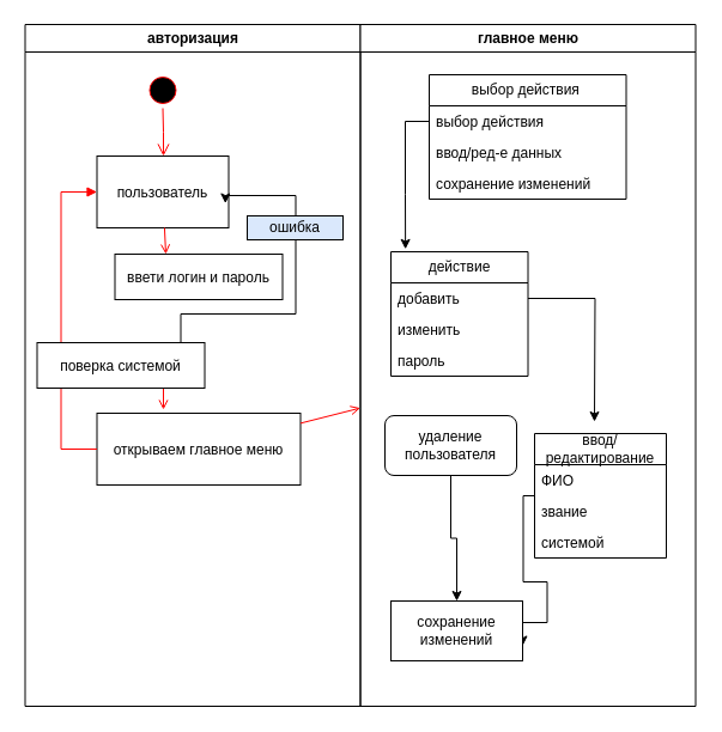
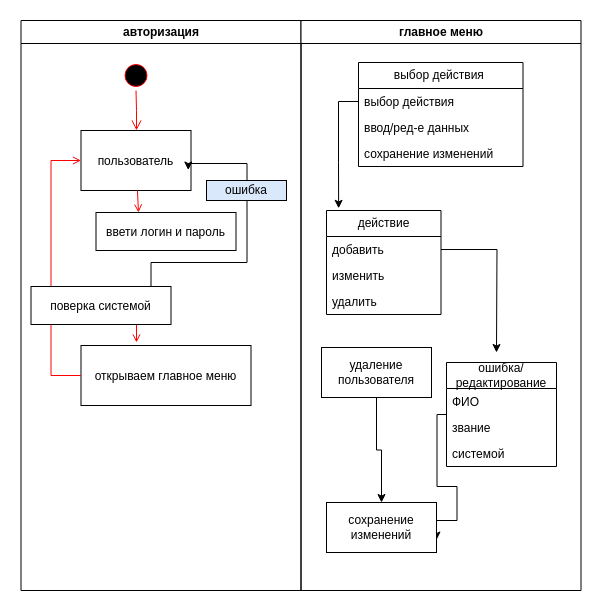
- <mxCell id="10" value="" style="edgeStyle=elbowEdgeStyle;elbow=horizontal;strokeColor=#FF0000;endArrow=block;endFill=1;rounded=0;" parent="2" source="8" target="5" edge="1"><mxGeometry width="100" height="100" relative="1" as="geometry"><mxPoint x="160" y="290" as="sourcePoint" /><mxPoint x="260" y="190" as="targetPoint" /><Array as="points"><mxPoint x="30" y="250" /></Array></mxGeometry></mxCell>
+ <mxCell id="10" value="" style="edgeStyle=elbowEdgeStyle;elbow=horizontal;strokeColor=#FF0000;endArrow=open;endFill=1;rounded=0" parent="2" source="8" target="5" edge="1"><mxGeometry width="100" height="100" relative="1" as="geometry"><mxPoint x="160" y="290" as="sourcePoint" /><mxPoint x="260" y="190" as="targetPoint" /><Array as="points"><mxPoint x="30" y="250" /></Array></mxGeometry></mxCell>
- <mxCell id="23" value="пароль" style="text;strokeColor=none;fillColor=none;align=left;verticalAlign=top;spacingLeft=4;spacingRight=4;overflow=hidden;rotatable=0;points=[[0,0.5],[1,0.5]];portConstraint=eastwest;whiteSpace=wrap;html=1;" vertex="1" parent="19"><mxGeometry y="78" width="114.5" height="26" as="geometry" /></mxCell>
+ <mxCell id="23" value="удалить" style="text;strokeColor=none;fillColor=none;align=left;verticalAlign=top;spacingLeft=4;spacingRight=4;overflow=hidden;rotatable=0;points=[[0,0.5],[1,0.5]];portConstraint=eastwest;whiteSpace=wrap;html=1;" vertex="1" parent="19"><mxGeometry y="78" width="114.5" height="26" as="geometry" /></mxCell>
- <mxCell id="31" value="" style="endArrow=open;strokeColor=#FF0000;endFill=1;rounded=0" parent="1" source="8" target="14" edge="1"><mxGeometry relative="1" as="geometry" /></mxCell>
- <mxCell id="33" value="удаление пользователя" style="html=1;whiteSpace=wrap;rounded=1;" vertex="1" parent="1"><mxGeometry x="321" y="347" width="110" height="50" as="geometry" /></mxCell>
+ <mxCell id="33" value="удаление пользователя" style="html=1;whiteSpace=wrap;" vertex="1" parent="1"><mxGeometry x="321" y="347" width="110" height="50" as="geometry" /></mxCell>
- <mxCell id="26" value="ввод/редактирование" style="swimlane;fontStyle=0;childLayout=stackLayout;horizontal=1;startSize=26;fillColor=none;horizontalStack=0;resizeParent=1;resizeParentMax=0;resizeLast=0;collapsible=1;marginBottom=0;whiteSpace=wrap;html=1;" vertex="1" parent="14"><mxGeometry x="145.5" y="342" width="110" height="104" as="geometry" /></mxCell>
+ <mxCell id="26" value="ошибка/редактирование" style="swimlane;fontStyle=0;childLayout=stackLayout;horizontal=1;startSize=26;fillColor=none;horizontalStack=0;resizeParent=1;resizeParentMax=0;resizeLast=0;collapsible=1;marginBottom=0;whiteSpace=wrap;html=1;" vertex="1" parent="14"><mxGeometry x="145.5" y="342" width="110" height="104" as="geometry" /></mxCell>
